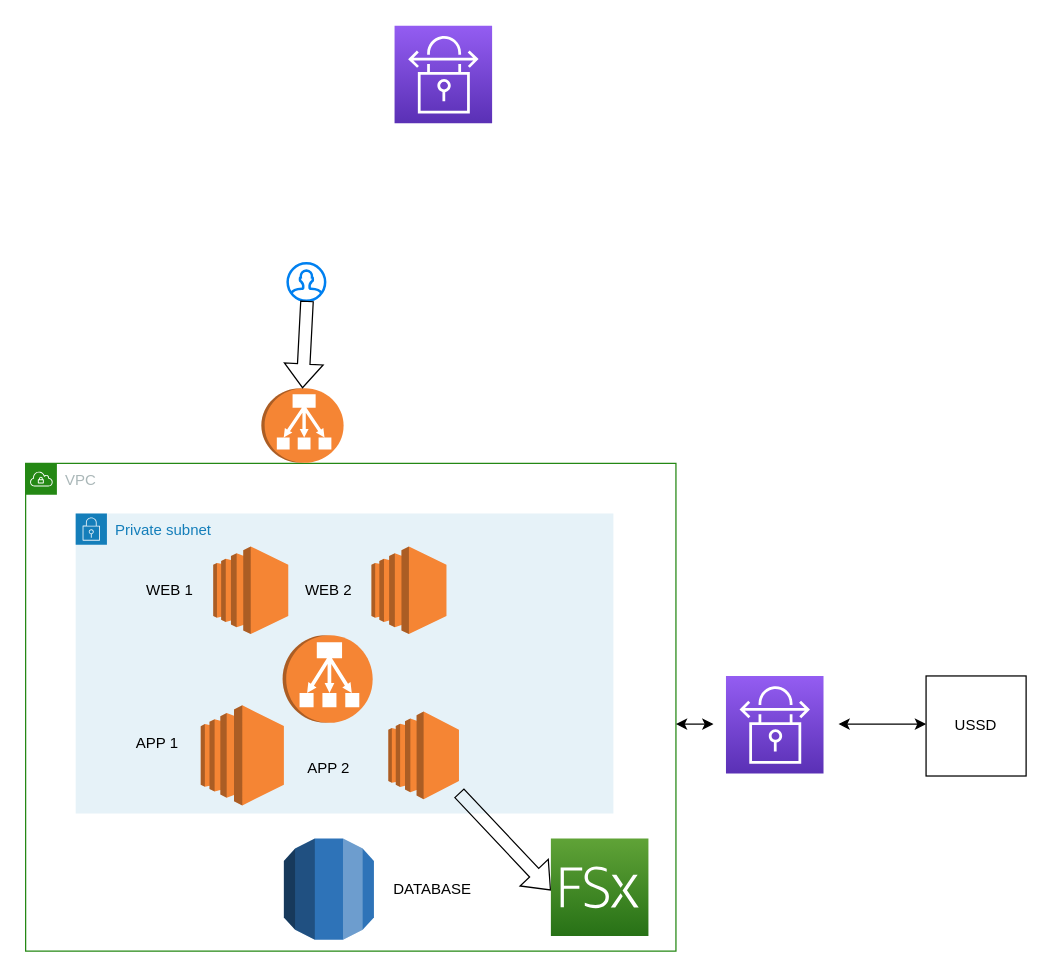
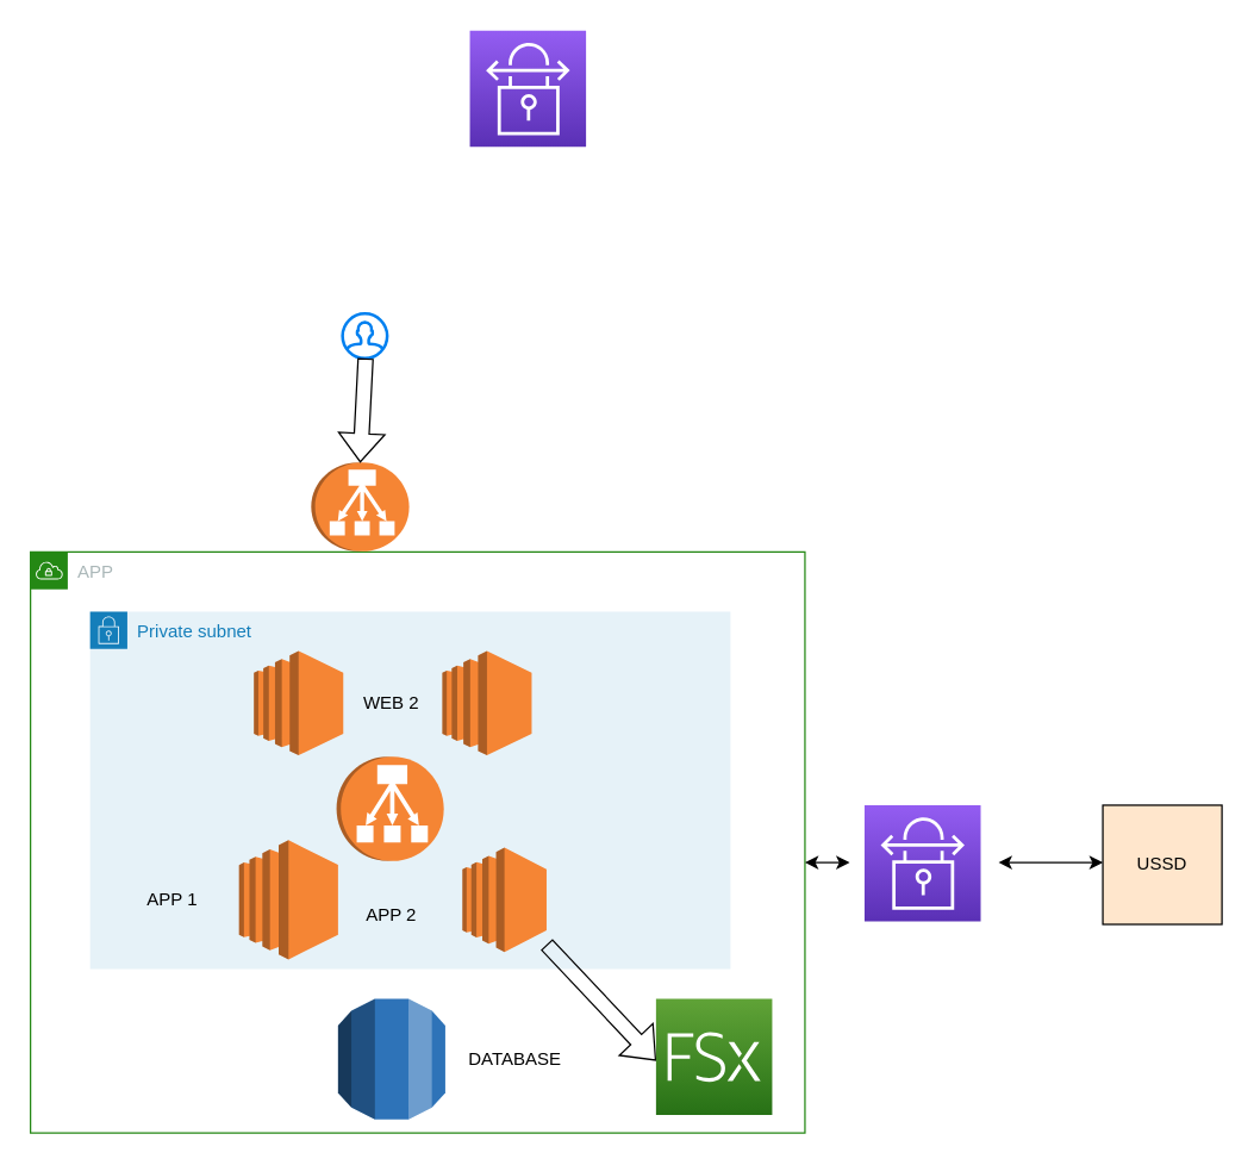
- <mxCell id="3" value="VPC" style="points=[[0,0],[0.25,0],[0.5,0],[0.75,0],[1,0],[1,0.25],[1,0.5],[1,0.75],[1,1],[0.75,1],[0.5,1],[0.25,1],[0,1],[0,0.75],[0,0.5],[0,0.25]];outlineConnect=0;gradientColor=none;html=1;whiteSpace=wrap;fontSize=12;fontStyle=0;container=1;pointerEvents=0;collapsible=0;recursiveResize=0;shape=mxgraph.aws4.group;grIcon=mxgraph.aws4.group_vpc;strokeColor=#248814;fillColor=none;verticalAlign=top;align=left;spacingLeft=30;fontColor=#AAB7B8;dashed=0;" vertex="1" parent="1"><mxGeometry x="20" y="370" width="520" height="390" as="geometry" /></mxCell>
+ <mxCell id="3" value="APP" style="points=[[0,0],[0.25,0],[0.5,0],[0.75,0],[1,0],[1,0.25],[1,0.5],[1,0.75],[1,1],[0.75,1],[0.5,1],[0.25,1],[0,1],[0,0.75],[0,0.5],[0,0.25]];outlineConnect=0;gradientColor=none;html=1;whiteSpace=wrap;fontSize=12;fontStyle=0;container=1;pointerEvents=0;collapsible=0;recursiveResize=0;shape=mxgraph.aws4.group;grIcon=mxgraph.aws4.group_vpc;strokeColor=#248814;fillColor=none;verticalAlign=top;align=left;spacingLeft=30;fontColor=#AAB7B8;dashed=0;" vertex="1" parent="1"><mxGeometry x="20" y="370" width="520" height="390" as="geometry" /></mxCell>
- <mxCell id="13" value="WEB 1" style="text;html=1;align=center;verticalAlign=middle;resizable=0;points=[];autosize=1;strokeColor=none;fillColor=none;" vertex="1" parent="4"><mxGeometry x="50" y="51.5" width="50" height="20" as="geometry" /></mxCell>
- <mxCell id="19" value="USSD" style="whiteSpace=wrap;html=1;aspect=fixed;" vertex="1" parent="1"><mxGeometry x="740" y="540" width="80" height="80" as="geometry" /></mxCell>
+ <mxCell id="19" value="USSD" style="whiteSpace=wrap;html=1;aspect=fixed;fillColor=#ffe6cc;" vertex="1" parent="1"><mxGeometry x="740" y="540" width="80" height="80" as="geometry" /></mxCell>
- <mxCell id="10" value="APP 1" style="text;html=1;align=center;verticalAlign=middle;resizable=0;points=[];autosize=1;strokeColor=none;fillColor=none;" vertex="1" parent="4"><mxGeometry x="40" y="173.5" width="50" height="20" as="geometry" /></mxCell>
+ <mxCell id="10" value="APP 1" style="text;html=1;align=center;verticalAlign=middle;resizable=0;points=[];autosize=1;strokeColor=none;fillColor=none;" vertex="1" parent="4"><mxGeometry x="30" y="183.5" width="50" height="20" as="geometry" /></mxCell>
